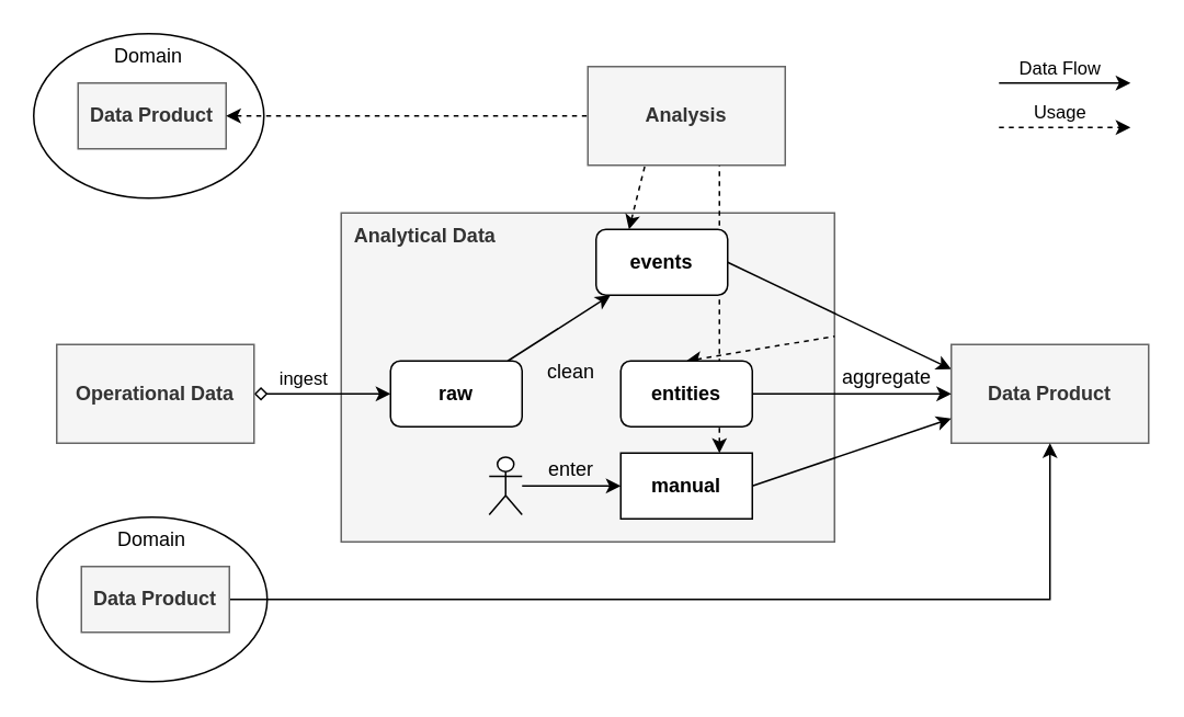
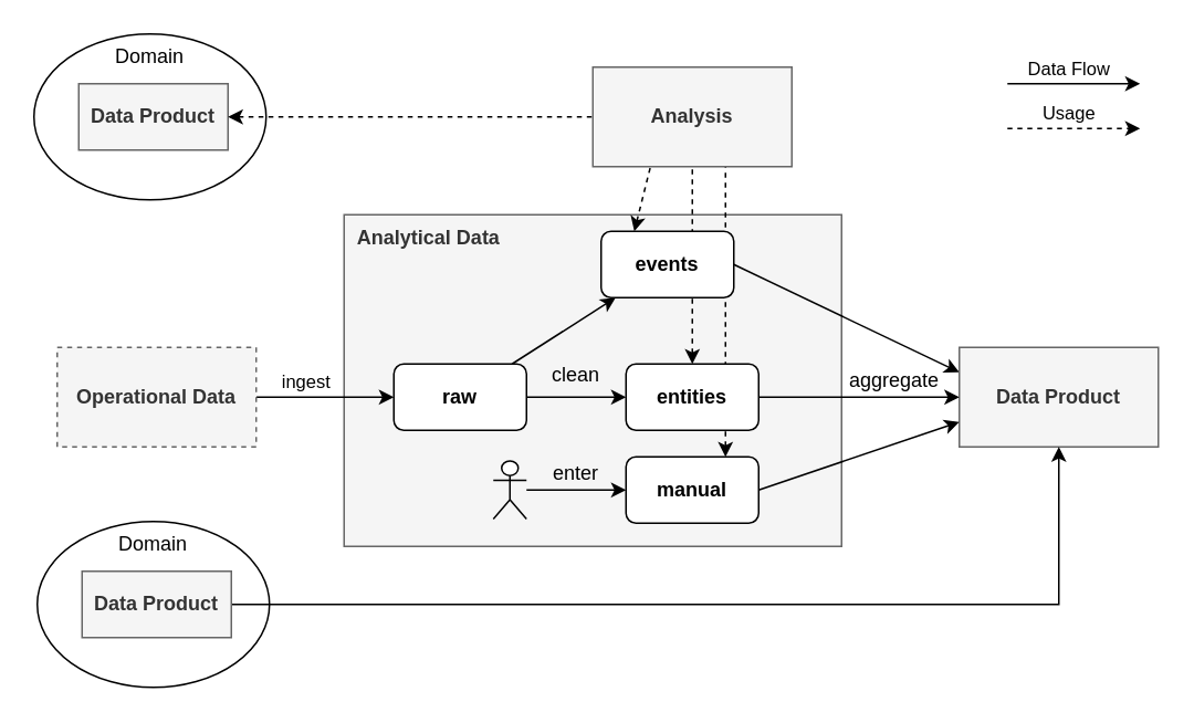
- <mxCell id="3" style="rounded=0;orthogonalLoop=1;jettySize=auto;html=1;startArrow=classic;startFill=1;endArrow=none;endFill=0;dashed=1;exitX=0.5;exitY=0;exitDx=0;exitDy=0;" parent="1" source="34" target="2" edge="1"><mxGeometry relative="1" as="geometry" /></mxCell>
+ <mxCell id="3" style="rounded=0;orthogonalLoop=1;jettySize=auto;html=1;startArrow=classic;startFill=1;endArrow=none;endFill=0;dashed=1;exitX=0.5;exitY=0;exitDx=0;exitDy=0;" parent="1" source="34" target="31" edge="1"><mxGeometry relative="1" as="geometry" /></mxCell>
- <mxCell id="7" value="Operational Data" style="rounded=0;whiteSpace=wrap;html=1;fillColor=#f5f5f5;fontColor=#333333;strokeColor=#666666;fontStyle=1" parent="1" vertex="1"><mxGeometry x="34" y="209" width="120" height="60" as="geometry" /></mxCell>
+ <mxCell id="7" value="Operational Data" style="rounded=0;whiteSpace=wrap;html=1;fillColor=#f5f5f5;fontColor=#333333;strokeColor=#666666;fontStyle=1;dashed=1;" parent="1" vertex="1"><mxGeometry x="34" y="209" width="120" height="60" as="geometry" /></mxCell>
- <mxCell id="5" value="" style="edgeStyle=orthogonalEdgeStyle;rounded=0;orthogonalLoop=1;jettySize=auto;html=1;startArrow=classic;startFill=1;endArrow=diamond;endFill=0;exitX=0;exitY=0.5;exitDx=0;exitDy=0;" parent="1" source="18" target="7" edge="1"><mxGeometry relative="1" as="geometry" /></mxCell>
+ <mxCell id="5" value="" style="edgeStyle=orthogonalEdgeStyle;rounded=0;orthogonalLoop=1;jettySize=auto;html=1;startArrow=classic;startFill=1;endArrow=none;endFill=0;exitX=0;exitY=0.5;exitDx=0;exitDy=0;" parent="1" source="18" target="7" edge="1"><mxGeometry relative="1" as="geometry" /></mxCell>
+ <mxCell id="17" style="rounded=0;orthogonalLoop=1;jettySize=auto;html=1;entryX=0;entryY=0.5;entryDx=0;entryDy=0;" parent="1" source="18" target="34" edge="1"><mxGeometry relative="1" as="geometry" /></mxCell>
- <mxCell id="19" value="manual" style="whiteSpace=wrap;html=1;fontStyle=1;rounded=0;" parent="1" vertex="1"><mxGeometry x="377" y="275" width="80" height="40" as="geometry" /></mxCell>
+ <mxCell id="19" value="manual" style="rounded=1;whiteSpace=wrap;html=1;fontStyle=1" parent="1" vertex="1"><mxGeometry x="377" y="275" width="80" height="40" as="geometry" /></mxCell>
